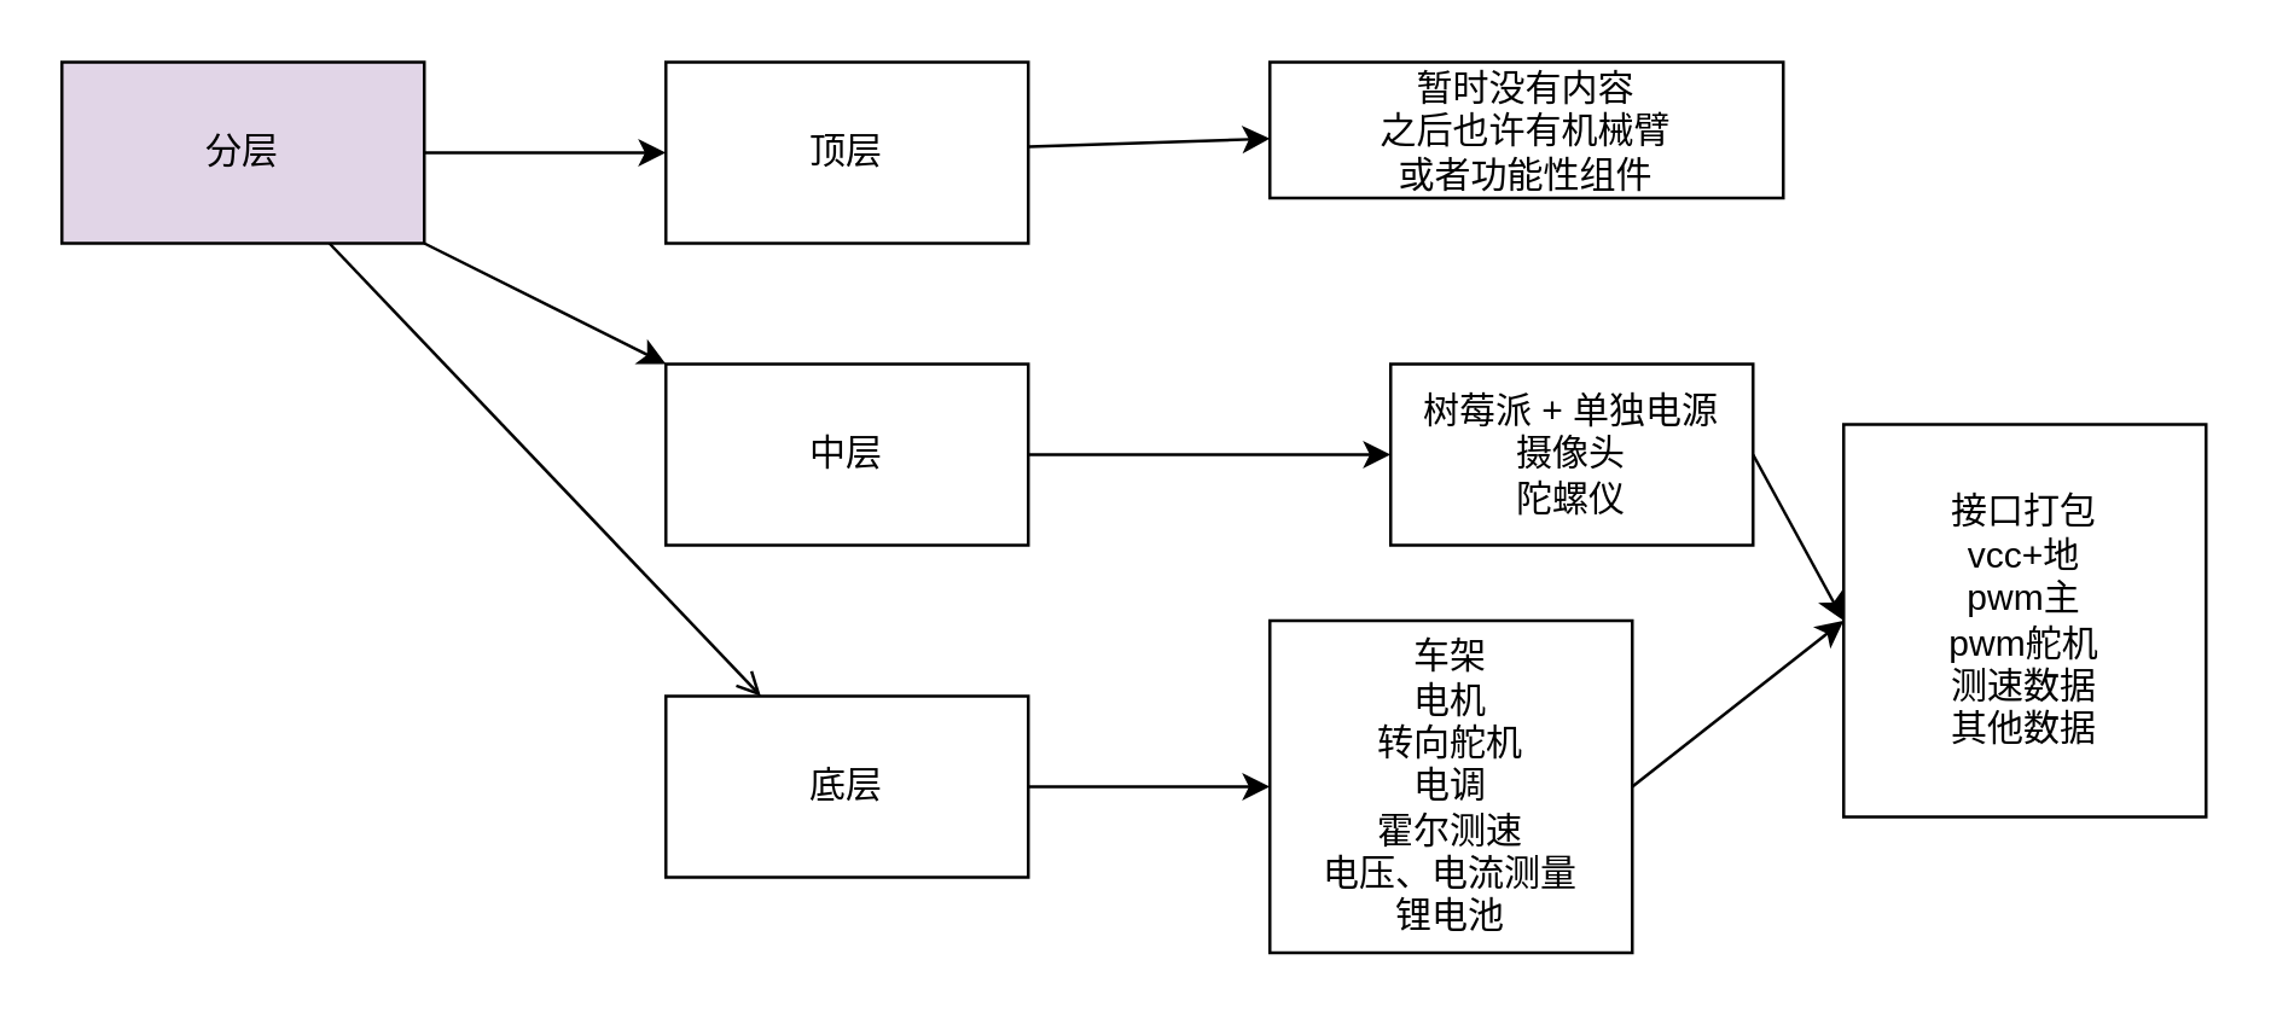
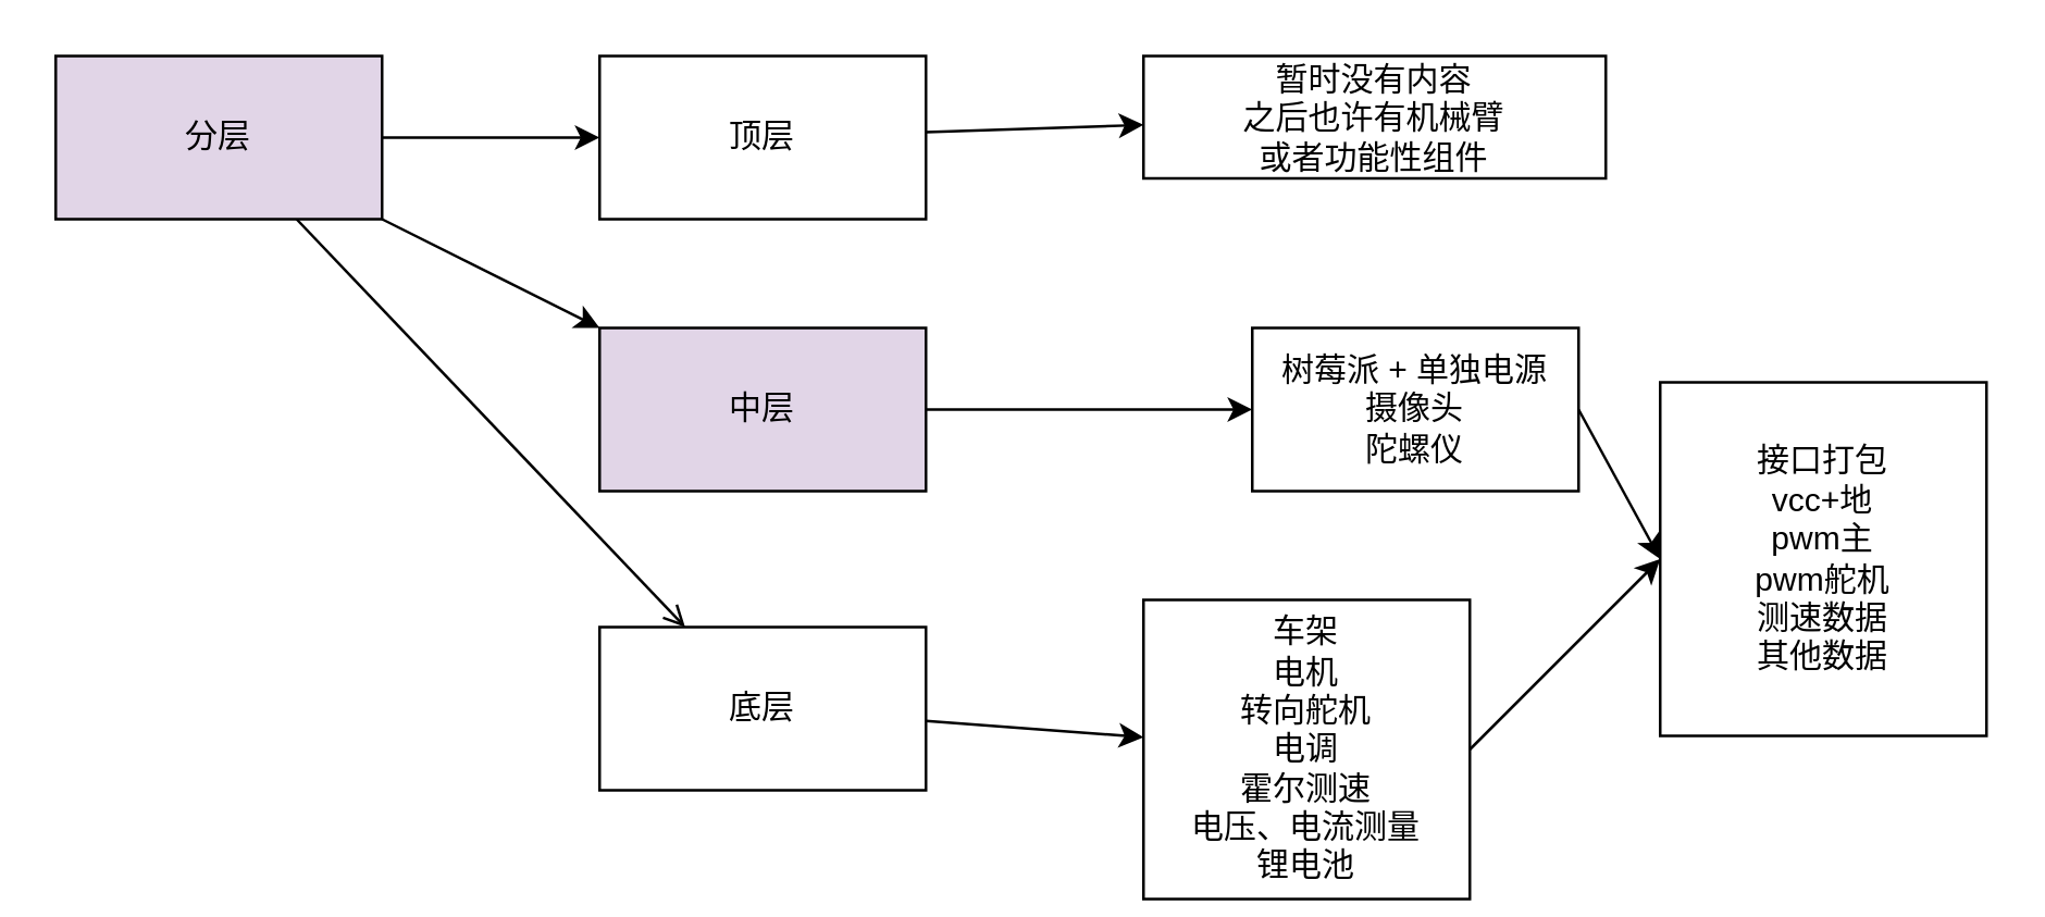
- <mxCell id="9" value="中层" style="whiteSpace=wrap;html=1;rounded=0;" vertex="1" parent="1"><mxGeometry x="220" y="120" width="120" height="60" as="geometry" /></mxCell>
+ <mxCell id="9" value="中层" style="whiteSpace=wrap;html=1;rounded=0;fillColor=#e1d5e7;" vertex="1" parent="1"><mxGeometry x="220" y="120" width="120" height="60" as="geometry" /></mxCell>
- <mxCell id="13" value="车架&lt;br&gt;电机&lt;br&gt;转向舵机&lt;br&gt;电调&lt;br&gt;霍尔测速&lt;br&gt;电压、电流测量&lt;br&gt;锂电池" style="whiteSpace=wrap;html=1;rounded=0;" vertex="1" parent="1"><mxGeometry x="420" y="205" width="120" height="110" as="geometry" /></mxCell>
+ <mxCell id="13" value="车架&lt;br&gt;电机&lt;br&gt;转向舵机&lt;br&gt;电调&lt;br&gt;霍尔测速&lt;br&gt;电压、电流测量&lt;br&gt;锂电池" style="whiteSpace=wrap;html=1;rounded=0;" vertex="1" parent="1"><mxGeometry x="420" y="220" width="120" height="110" as="geometry" /></mxCell>
